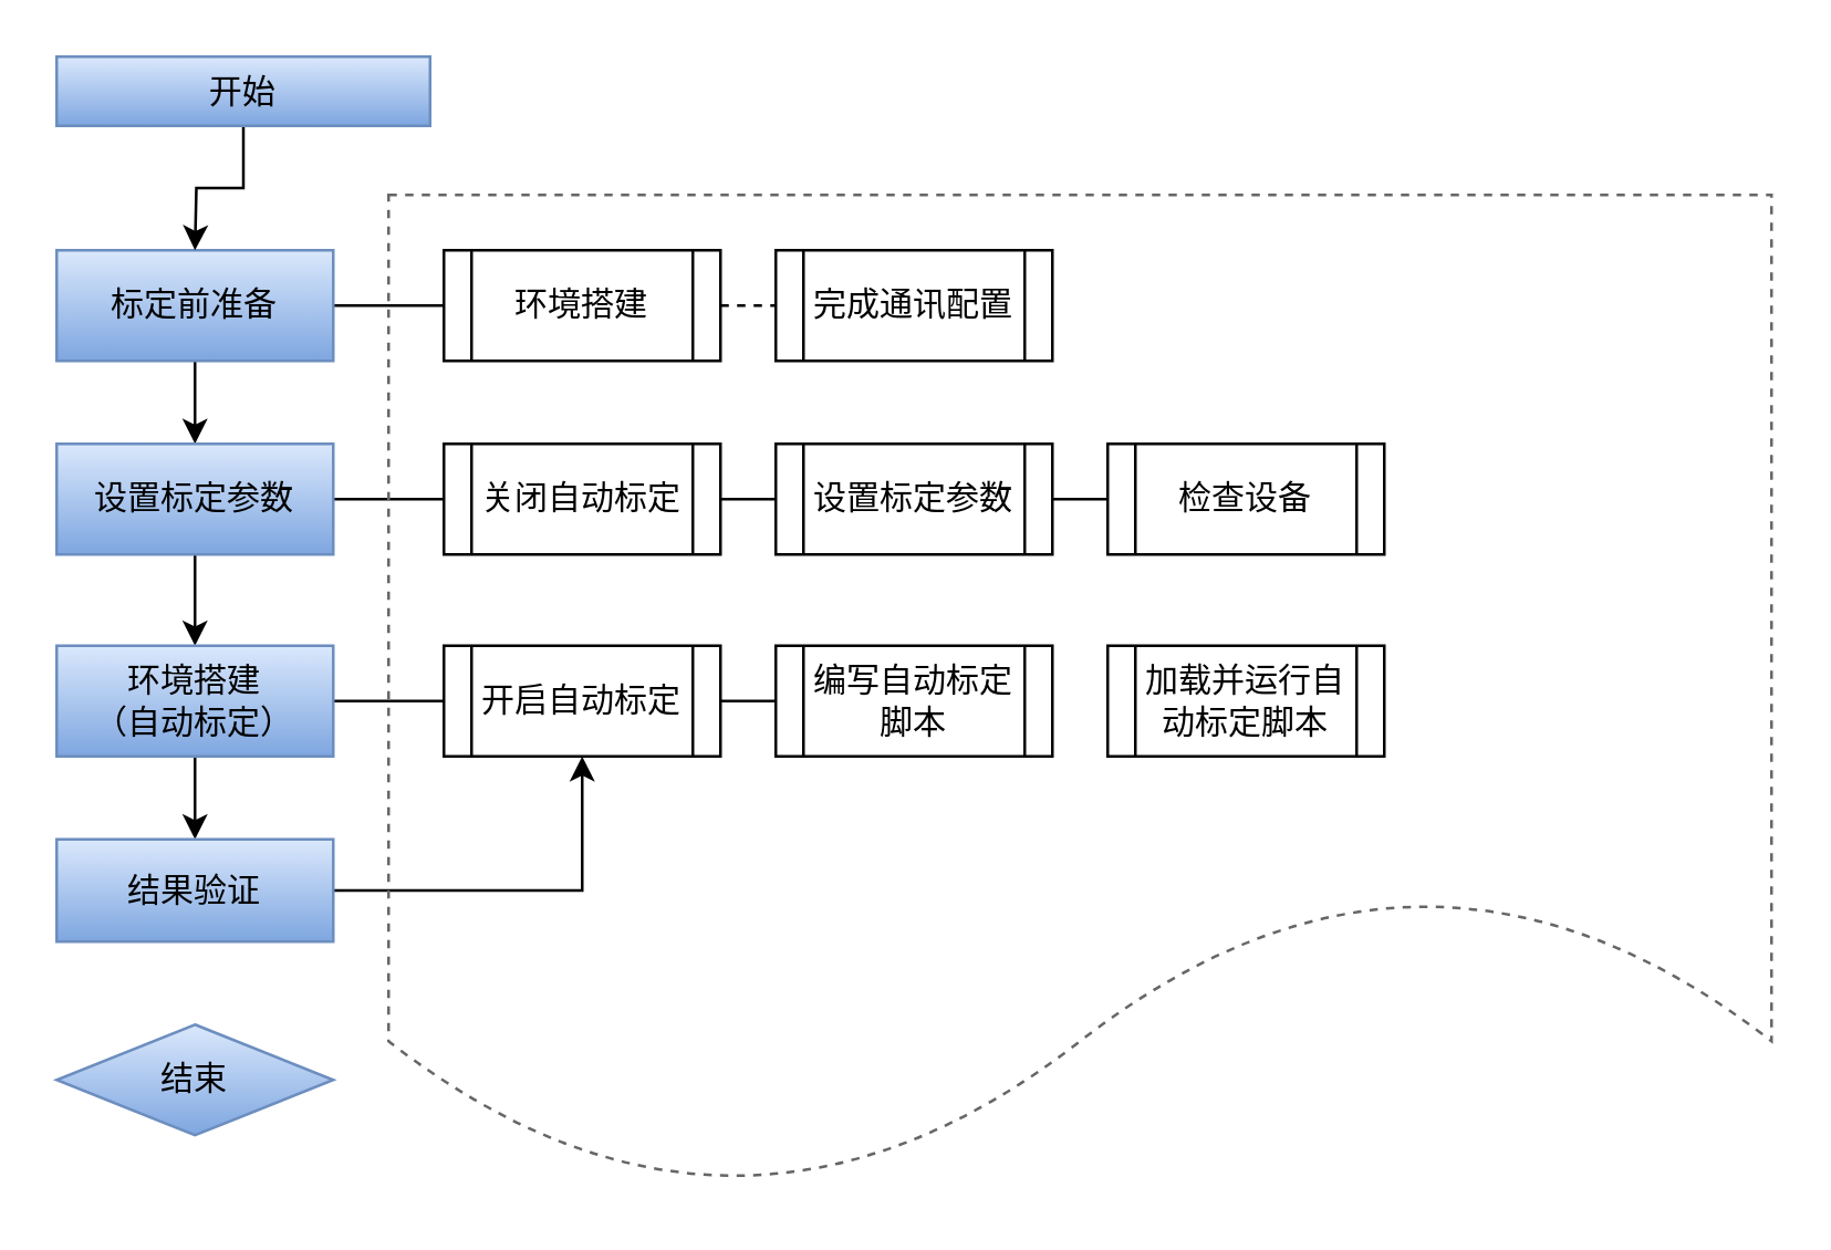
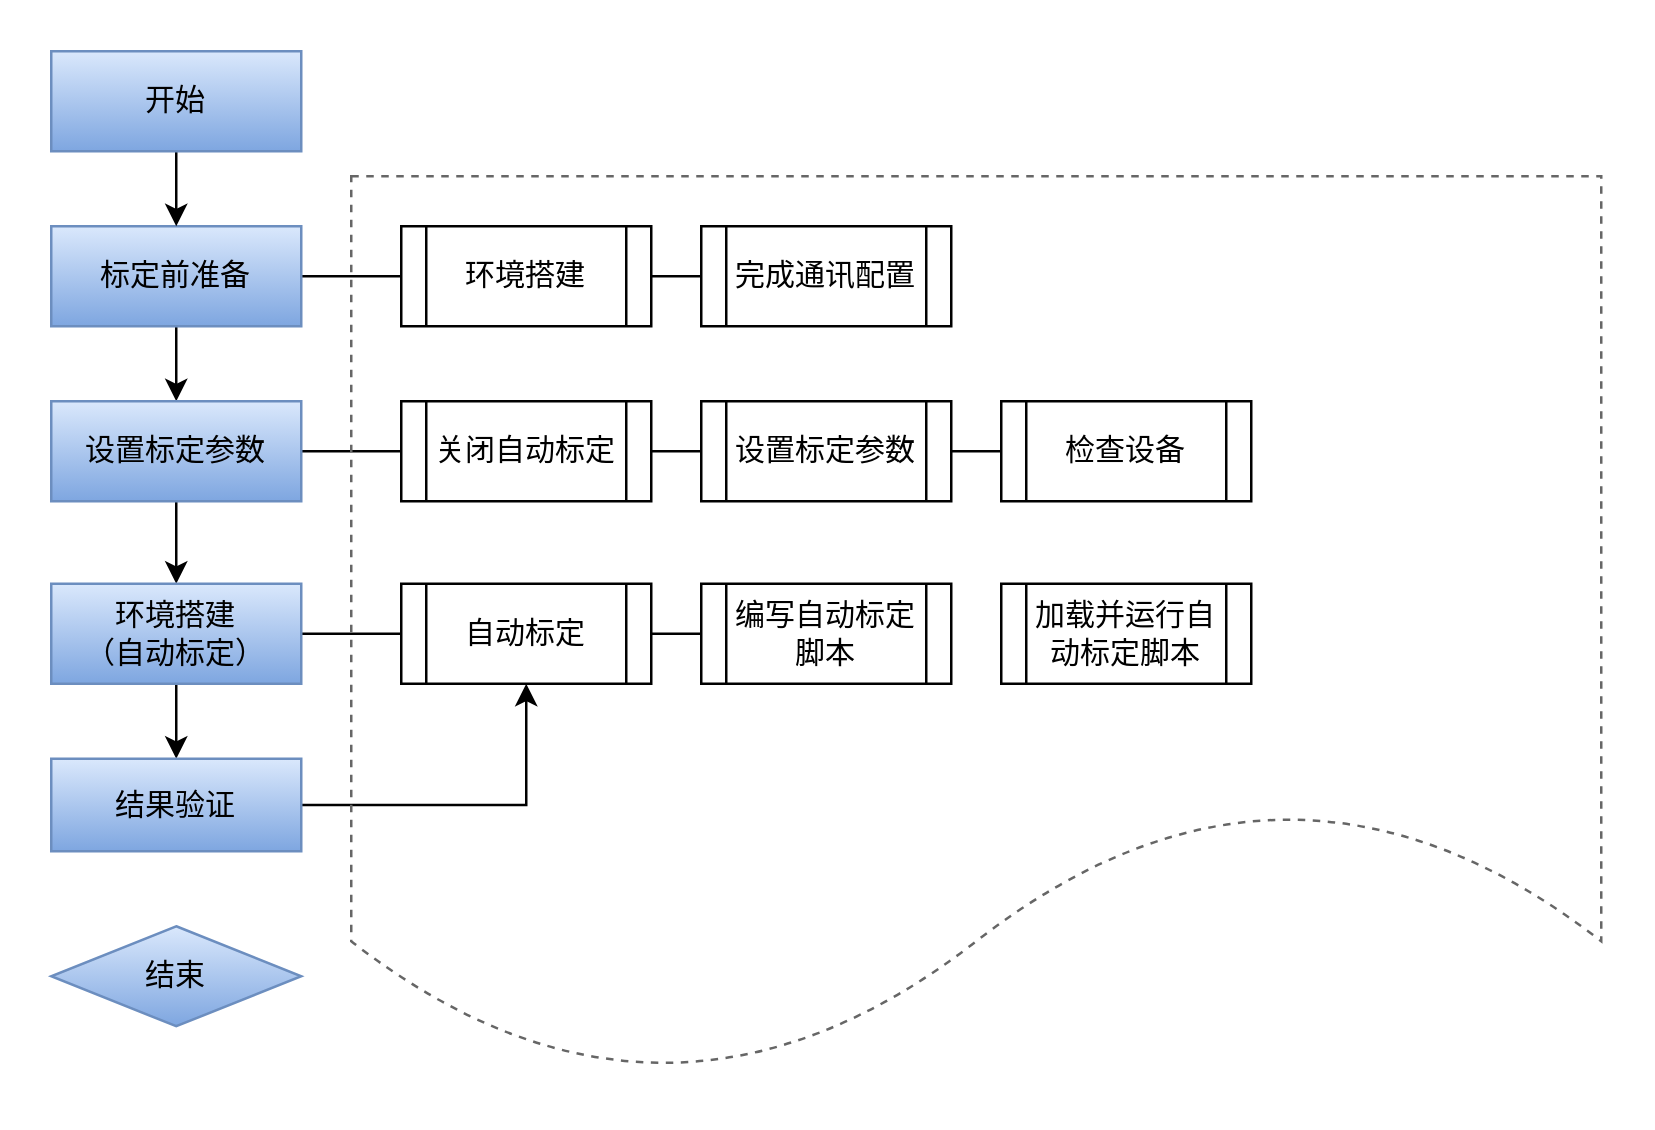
- <mxCell id="26" value="开始" style="rounded=0;whiteSpace=wrap;html=1;fillColor=#dae8fc;strokeColor=#6c8ebf;gradientColor=#7ea6e0;" vertex="1" parent="1"><mxGeometry x="20" y="20" width="135" height="25" as="geometry" /></mxCell>
+ <mxCell id="26" value="开始" style="rounded=0;whiteSpace=wrap;html=1;fillColor=#dae8fc;strokeColor=#6c8ebf;gradientColor=#7ea6e0;" vertex="1" parent="1"><mxGeometry x="20" y="20" width="100" height="40" as="geometry" /></mxCell>
- <mxCell id="2" style="edgeStyle=orthogonalEdgeStyle;rounded=0;orthogonalLoop=1;jettySize=auto;html=1;exitX=1;exitY=0.5;exitDx=0;exitDy=0;entryX=0;entryY=0.5;entryDx=0;entryDy=0;endArrow=none;endFill=0;dashed=1;" edge="1" parent="1" source="3" target="15"><mxGeometry relative="1" as="geometry" /></mxCell>
+ <mxCell id="2" style="edgeStyle=orthogonalEdgeStyle;rounded=0;orthogonalLoop=1;jettySize=auto;html=1;exitX=1;exitY=0.5;exitDx=0;exitDy=0;entryX=0;entryY=0.5;entryDx=0;entryDy=0;endArrow=none;endFill=0;" edge="1" parent="1" source="3" target="15"><mxGeometry relative="1" as="geometry" /></mxCell>
- <mxCell id="22" value="开启自动标定" style="shape=process;whiteSpace=wrap;html=1;backgroundOutline=1;" vertex="1" parent="1"><mxGeometry x="160" y="233" width="100" height="40" as="geometry" /></mxCell>
+ <mxCell id="22" value="自动标定" style="shape=process;whiteSpace=wrap;html=1;backgroundOutline=1;" vertex="1" parent="1"><mxGeometry x="160" y="233" width="100" height="40" as="geometry" /></mxCell>
